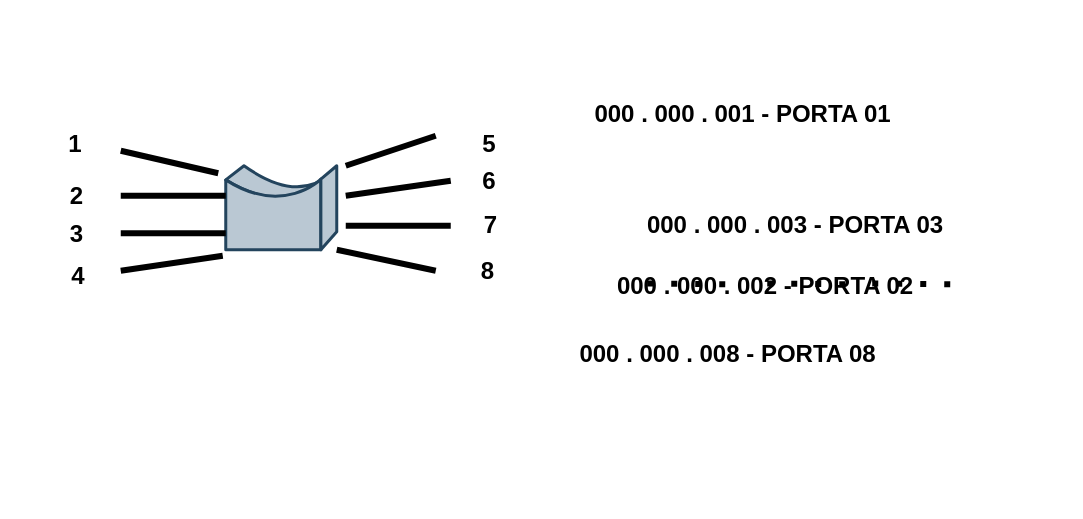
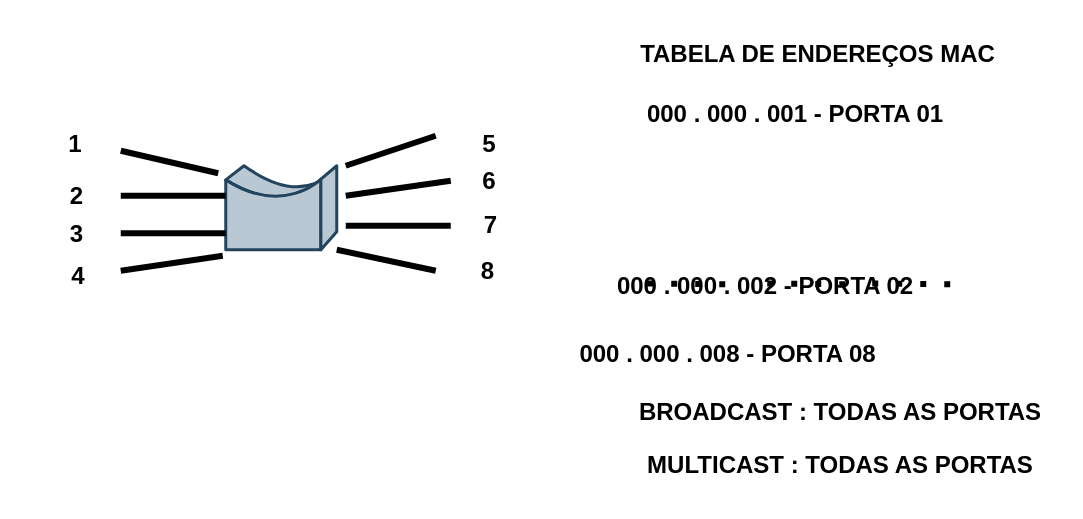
+ <mxCell id="19" value="TABELA DE ENDEREÇOS MAC" style="text;html=1;strokeColor=none;fillColor=none;align=center;verticalAlign=middle;whiteSpace=wrap;rounded=0;fontSize=16;fontStyle=1" vertex="1" parent="1"><mxGeometry x="420" y="20" width="250" height="30" as="geometry" /></mxCell>
- <mxCell id="20" value="000 . 000 . 001 - PORTA 01" style="text;html=1;strokeColor=none;fillColor=none;align=center;verticalAlign=middle;whiteSpace=wrap;rounded=0;fontSize=16;fontStyle=1" vertex="1" parent="1"><mxGeometry x="385" y="60" width="220" height="30" as="geometry" /></mxCell>
+ <mxCell id="20" value="000 . 000 . 001 - PORTA 01" style="text;html=1;strokeColor=none;fillColor=none;align=center;verticalAlign=middle;whiteSpace=wrap;rounded=0;fontSize=16;fontStyle=1" vertex="1" parent="1"><mxGeometry x="420" y="60" width="220" height="30" as="geometry" /></mxCell>
- <mxCell id="22" value="000 . 000 . 003 - PORTA 03" style="text;html=1;strokeColor=none;fillColor=none;align=center;verticalAlign=middle;whiteSpace=wrap;rounded=0;fontSize=16;fontStyle=1" vertex="1" parent="1"><mxGeometry x="420" y="134" width="220" height="30" as="geometry" /></mxCell>
+ <mxCell id="27" value="BROADCAST : TODAS AS PORTAS" style="text;html=1;strokeColor=none;fillColor=none;align=center;verticalAlign=middle;whiteSpace=wrap;rounded=0;fontSize=16;fontStyle=1" vertex="1" parent="1"><mxGeometry x="420" y="259" width="280" height="30" as="geometry" /></mxCell>
+ <mxCell id="28" value="MULTICAST : TODAS AS PORTAS" style="text;html=1;strokeColor=none;fillColor=none;align=center;verticalAlign=middle;whiteSpace=wrap;rounded=0;fontSize=16;fontStyle=1" vertex="1" parent="1"><mxGeometry x="420" y="294" width="280" height="30" as="geometry" /></mxCell>
